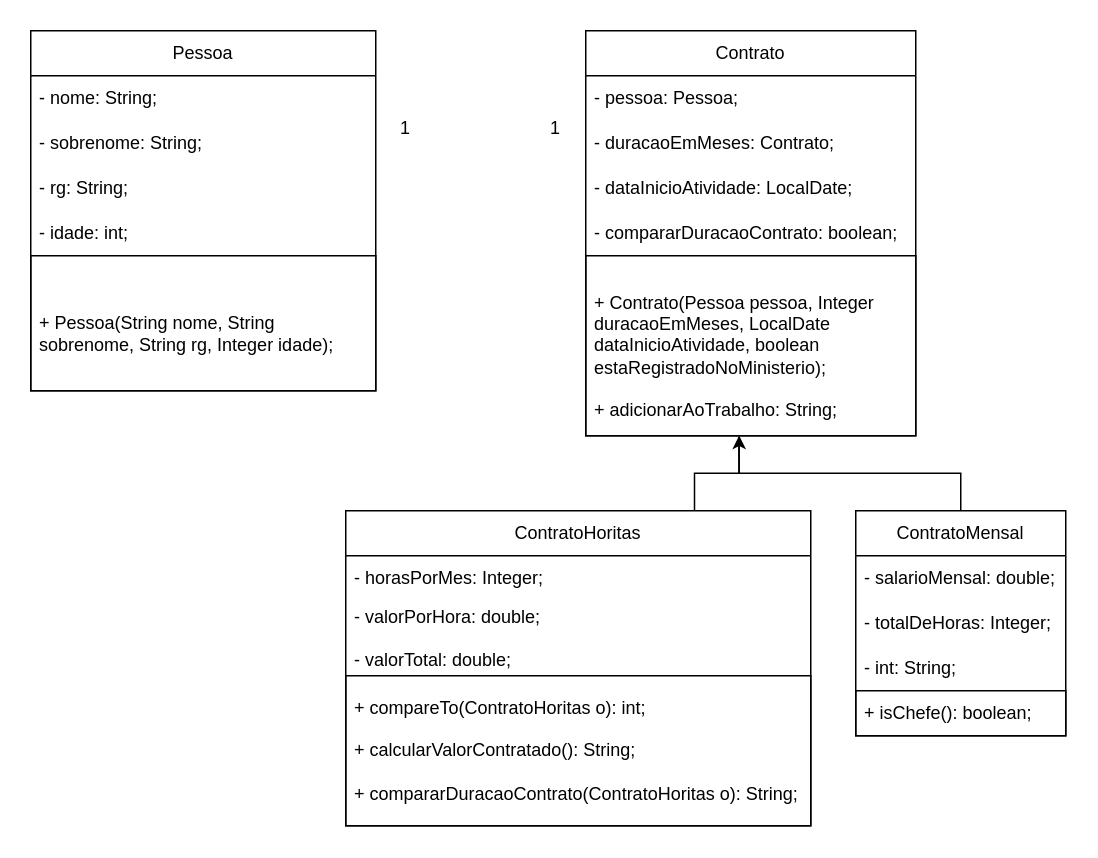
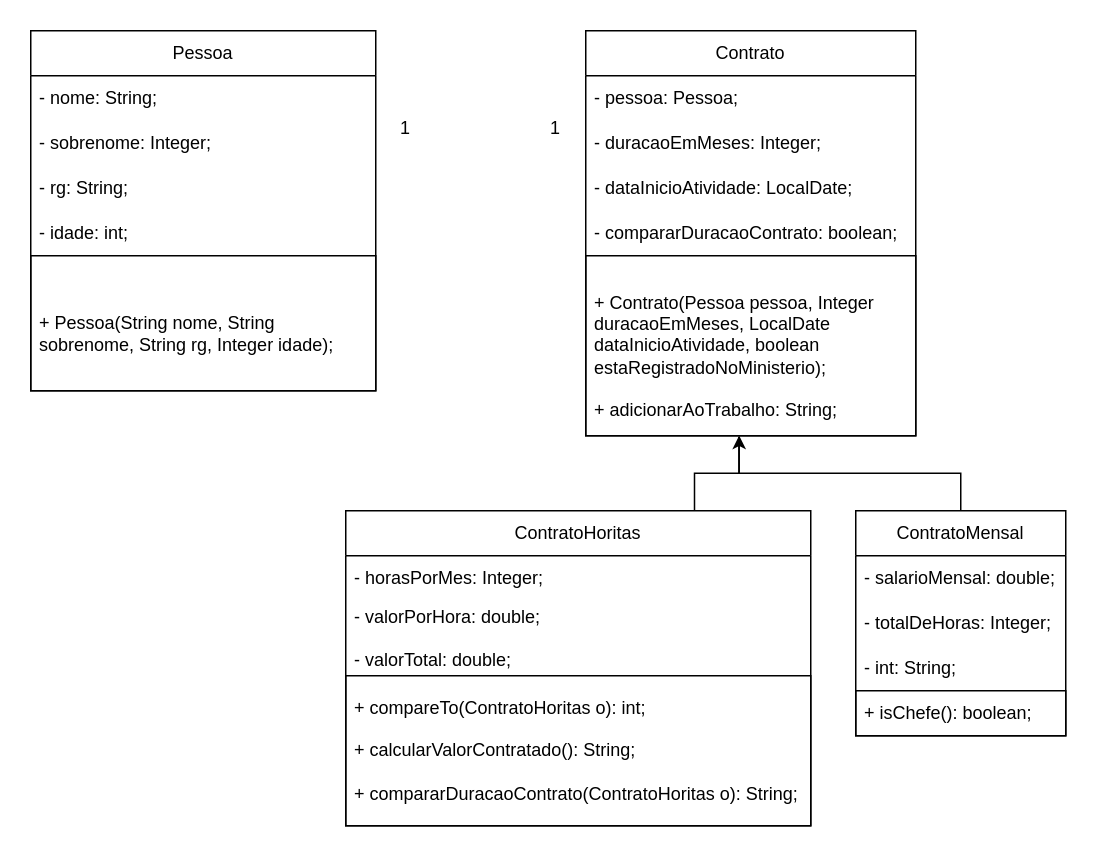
- <mxCell id="4" value="- sobrenome: String;" style="text;strokeColor=none;fillColor=none;align=left;verticalAlign=middle;spacingLeft=4;spacingRight=4;overflow=hidden;points=[[0,0.5],[1,0.5]];portConstraint=eastwest;rotatable=0;whiteSpace=wrap;html=1;" vertex="1" parent="2"><mxGeometry y="60" width="230" height="30" as="geometry" /></mxCell>
+ <mxCell id="4" value="- sobrenome: Integer;" style="text;strokeColor=none;fillColor=none;align=left;verticalAlign=middle;spacingLeft=4;spacingRight=4;overflow=hidden;points=[[0,0.5],[1,0.5]];portConstraint=eastwest;rotatable=0;whiteSpace=wrap;html=1;" vertex="1" parent="2"><mxGeometry y="60" width="230" height="30" as="geometry" /></mxCell>
- <mxCell id="10" value="- duracaoEmMeses: Contrato;" style="text;strokeColor=none;fillColor=none;align=left;verticalAlign=middle;spacingLeft=4;spacingRight=4;overflow=hidden;points=[[0,0.5],[1,0.5]];portConstraint=eastwest;rotatable=0;whiteSpace=wrap;html=1;" vertex="1" parent="8"><mxGeometry y="60" width="220" height="30" as="geometry" /></mxCell>
+ <mxCell id="10" value="- duracaoEmMeses: Integer;" style="text;strokeColor=none;fillColor=none;align=left;verticalAlign=middle;spacingLeft=4;spacingRight=4;overflow=hidden;points=[[0,0.5],[1,0.5]];portConstraint=eastwest;rotatable=0;whiteSpace=wrap;html=1;" vertex="1" parent="8"><mxGeometry y="60" width="220" height="30" as="geometry" /></mxCell>
